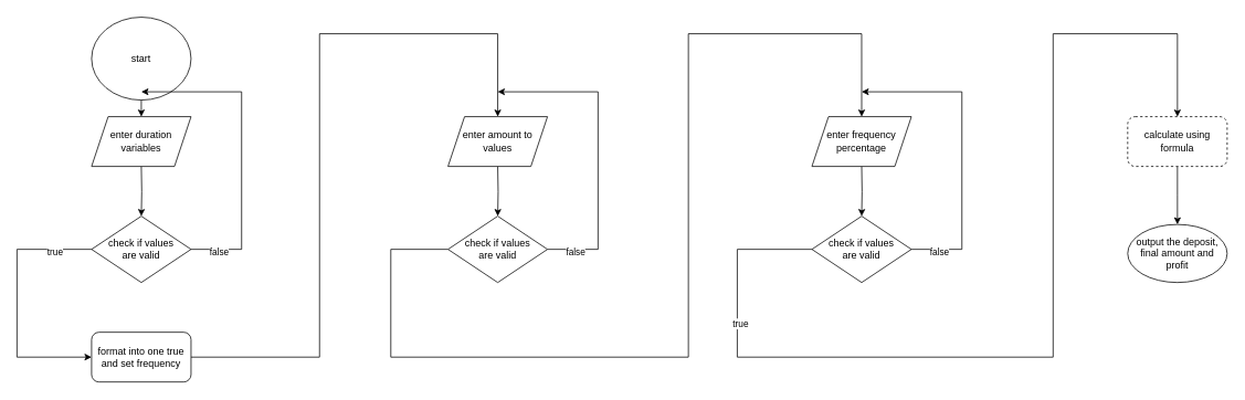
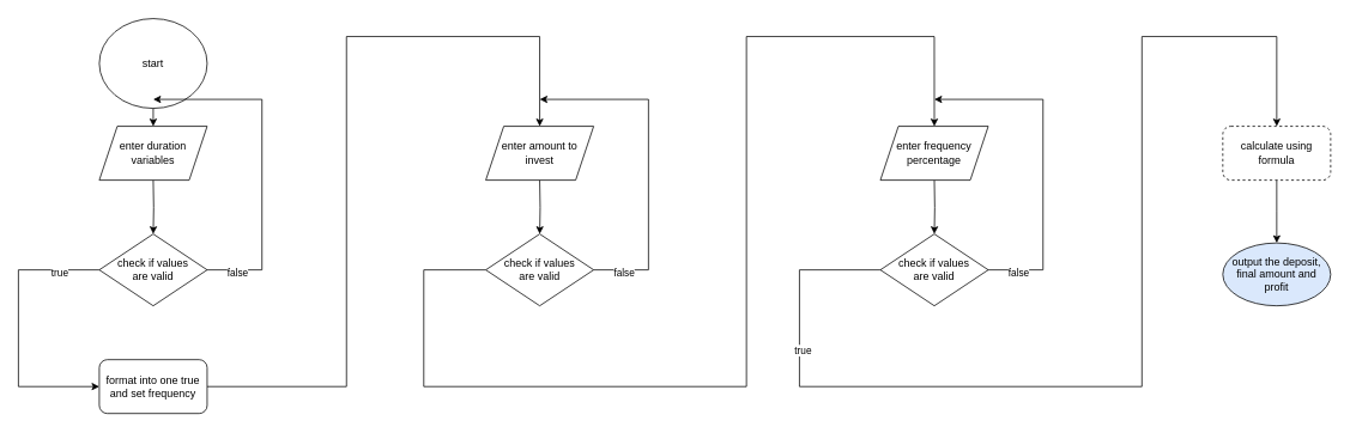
- <mxCell id="27" value="enter amount to values" style="shape=parallelogram;perimeter=parallelogramPerimeter;whiteSpace=wrap;html=1;fixedSize=1;" vertex="1" parent="1"><mxGeometry x="540" y="140" width="120" height="60" as="geometry" /></mxCell>
+ <mxCell id="27" value="enter amount to invest" style="shape=parallelogram;perimeter=parallelogramPerimeter;whiteSpace=wrap;html=1;fixedSize=1;" vertex="1" parent="1"><mxGeometry x="540" y="140" width="120" height="60" as="geometry" /></mxCell>
- <mxCell id="25" value="output the deposit, final amount and profit" style="ellipse;whiteSpace=wrap;html=1;" parent="1" vertex="1"><mxGeometry x="1360" y="270" width="120" height="70" as="geometry" /></mxCell>
+ <mxCell id="25" value="output the deposit, final amount and profit" style="ellipse;whiteSpace=wrap;html=1;fillColor=#dae8fc;" parent="1" vertex="1"><mxGeometry x="1360" y="270" width="120" height="70" as="geometry" /></mxCell>
